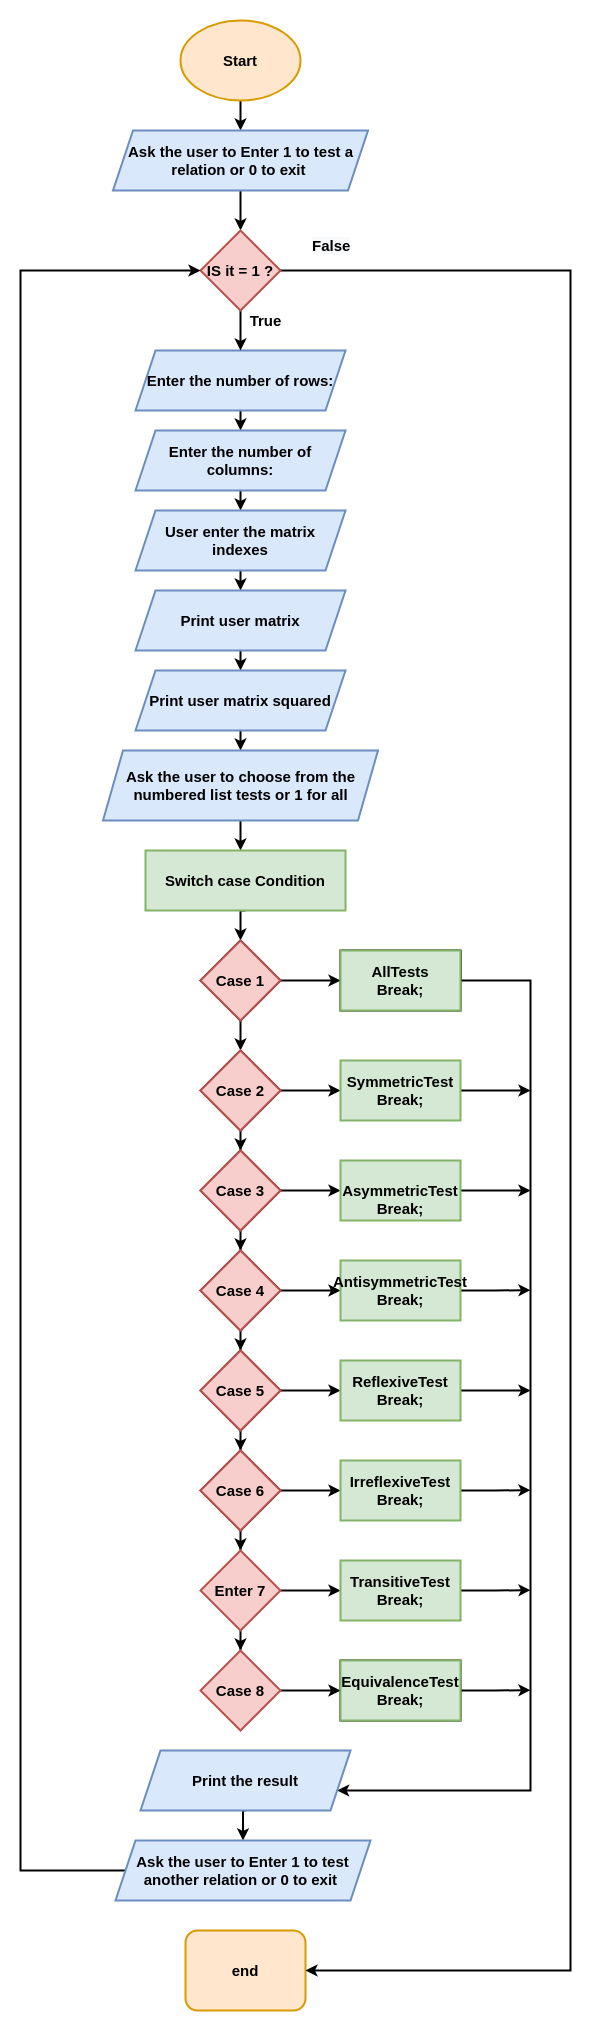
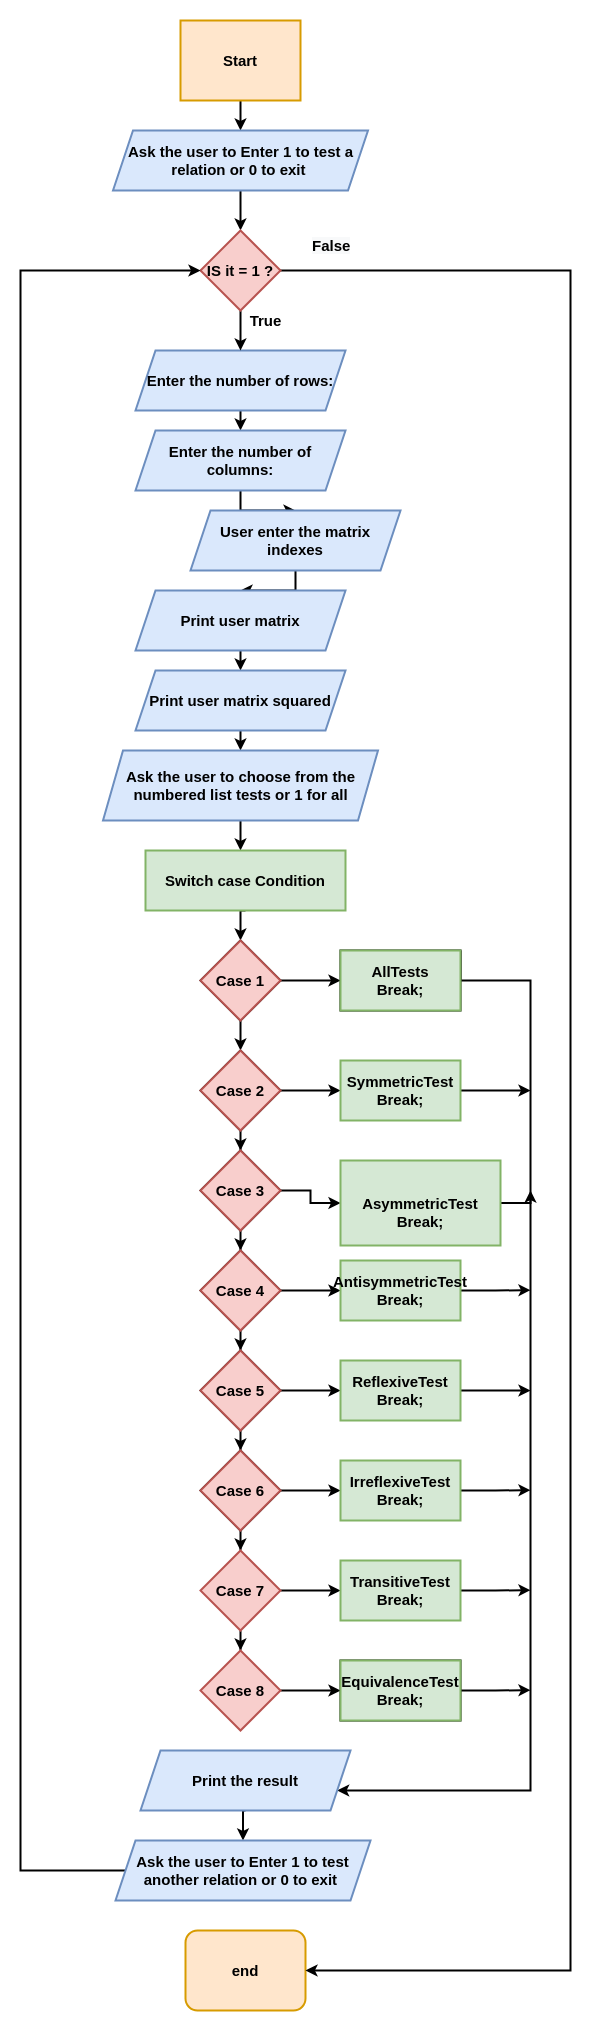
- <mxCell id="3" value="Start" style="ellipse;whiteSpace=wrap;html=1;strokeWidth=2;fillColor=#ffe6cc;strokeColor=#d79b00;fontSize=15;fontStyle=1" vertex="1" parent="1"><mxGeometry x="180" y="20" width="120" height="80" as="geometry" /></mxCell>
+ <mxCell id="3" value="Start" style="whiteSpace=wrap;html=1;strokeWidth=2;fillColor=#ffe6cc;strokeColor=#d79b00;fontSize=15;fontStyle=1;rounded=0;" vertex="1" parent="1"><mxGeometry x="180" y="20" width="120" height="80" as="geometry" /></mxCell>
- <mxCell id="12" value="User enter the matrix indexes" style="shape=parallelogram;perimeter=parallelogramPerimeter;whiteSpace=wrap;html=1;fixedSize=1;strokeWidth=2;fillColor=#dae8fc;strokeColor=#6c8ebf;fontSize=15;fontStyle=1" vertex="1" parent="1"><mxGeometry x="135" y="510" width="210" height="60" as="geometry" /></mxCell>
+ <mxCell id="12" value="User enter the matrix indexes" style="shape=parallelogram;perimeter=parallelogramPerimeter;whiteSpace=wrap;html=1;fixedSize=1;strokeWidth=2;fillColor=#dae8fc;strokeColor=#6c8ebf;fontSize=15;fontStyle=1" vertex="1" parent="1"><mxGeometry x="190" y="510" width="210" height="60" as="geometry" /></mxCell>
- <mxCell id="49" value="&lt;div&gt;&lt;br&gt;&lt;/div&gt;&lt;div&gt;AsymmetricTest&lt;/div&gt;&lt;div&gt;Break;&lt;/div&gt;" style="whiteSpace=wrap;html=1;strokeWidth=2;fillColor=#d5e8d4;strokeColor=#82b366;fontSize=15;fontStyle=1" vertex="1" parent="1"><mxGeometry x="340" y="1160" width="120" height="60" as="geometry" /></mxCell>
+ <mxCell id="49" value="&lt;div&gt;&lt;br&gt;&lt;/div&gt;&lt;div&gt;AsymmetricTest&lt;/div&gt;&lt;div&gt;Break;&lt;/div&gt;" style="whiteSpace=wrap;html=1;strokeWidth=2;fillColor=#d5e8d4;strokeColor=#82b366;fontSize=15;fontStyle=1" vertex="1" parent="1"><mxGeometry x="340" y="1160" width="160" height="85" as="geometry" /></mxCell>
- <mxCell id="43" value="&lt;span style=&quot;font-size: 15px;&quot;&gt;Enter 7&lt;/span&gt;" style="rhombus;whiteSpace=wrap;html=1;strokeWidth=2;fillColor=#f8cecc;strokeColor=#b85450;fontSize=15;fontStyle=1" vertex="1" parent="1"><mxGeometry x="200" y="1550" width="80" height="80" as="geometry" /></mxCell>
+ <mxCell id="43" value="&lt;span style=&quot;font-size: 15px;&quot;&gt;Case 7&lt;/span&gt;" style="rhombus;whiteSpace=wrap;html=1;strokeWidth=2;fillColor=#f8cecc;strokeColor=#b85450;fontSize=15;fontStyle=1" vertex="1" parent="1"><mxGeometry x="200" y="1550" width="80" height="80" as="geometry" /></mxCell>
